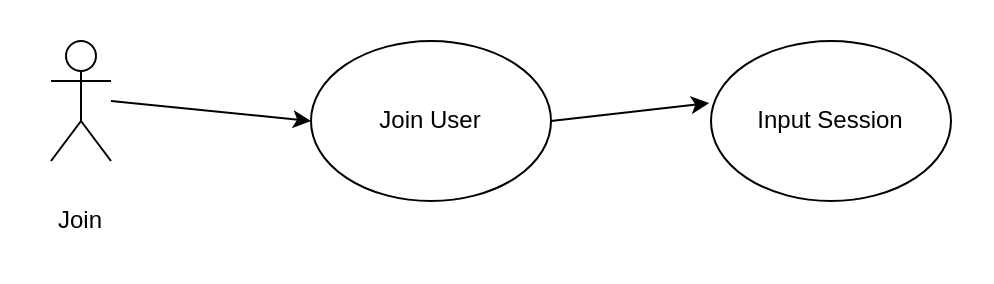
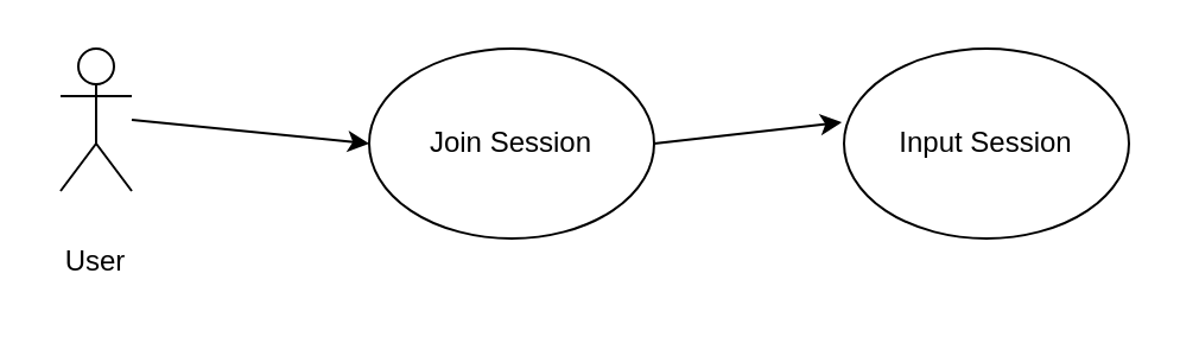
- <mxCell id="8" value="Join User" style="text;html=1;strokeColor=none;fillColor=none;align=center;verticalAlign=middle;whiteSpace=wrap;rounded=0;fontColor=none;" vertex="1" parent="1"><mxGeometry x="155" y="50" width="120" height="20" as="geometry" /></mxCell>
+ <mxCell id="8" value="Join Session" style="text;html=1;strokeColor=none;fillColor=none;align=center;verticalAlign=middle;whiteSpace=wrap;rounded=0;fontColor=none;" vertex="1" parent="1"><mxGeometry x="155" y="50" width="120" height="20" as="geometry" /></mxCell>
- <mxCell id="3" value="Join" style="text;html=1;strokeColor=none;fillColor=none;align=center;verticalAlign=middle;whiteSpace=wrap;rounded=0;fontColor=none;" vertex="1" parent="1"><mxGeometry x="20" y="100" width="40" height="20" as="geometry" /></mxCell>
+ <mxCell id="3" value="User" style="text;html=1;strokeColor=none;fillColor=none;align=center;verticalAlign=middle;whiteSpace=wrap;rounded=0;fontColor=none;" vertex="1" parent="1"><mxGeometry x="20" y="100" width="40" height="20" as="geometry" /></mxCell>
